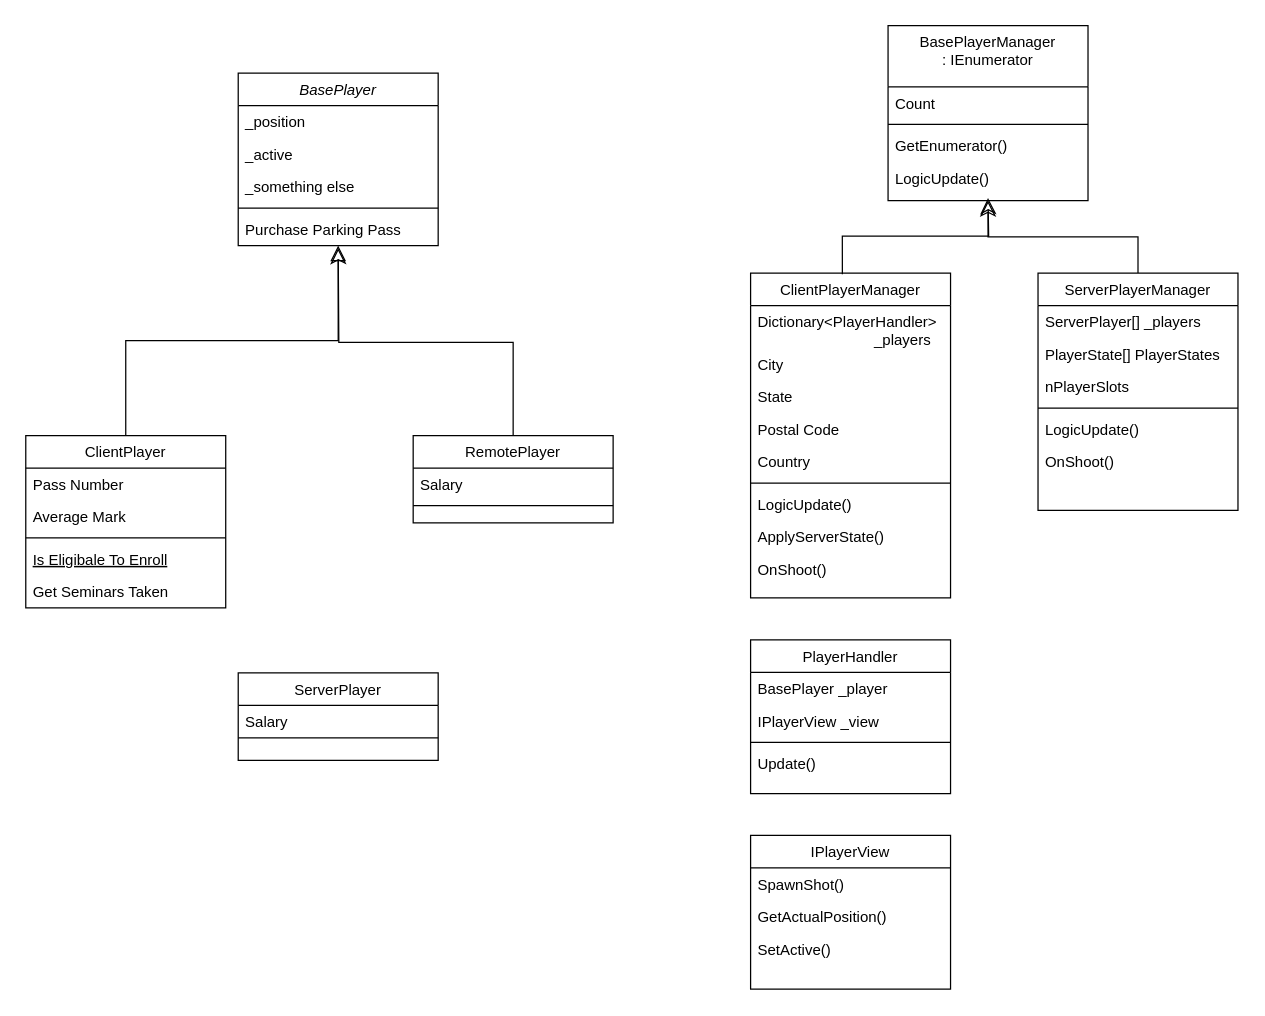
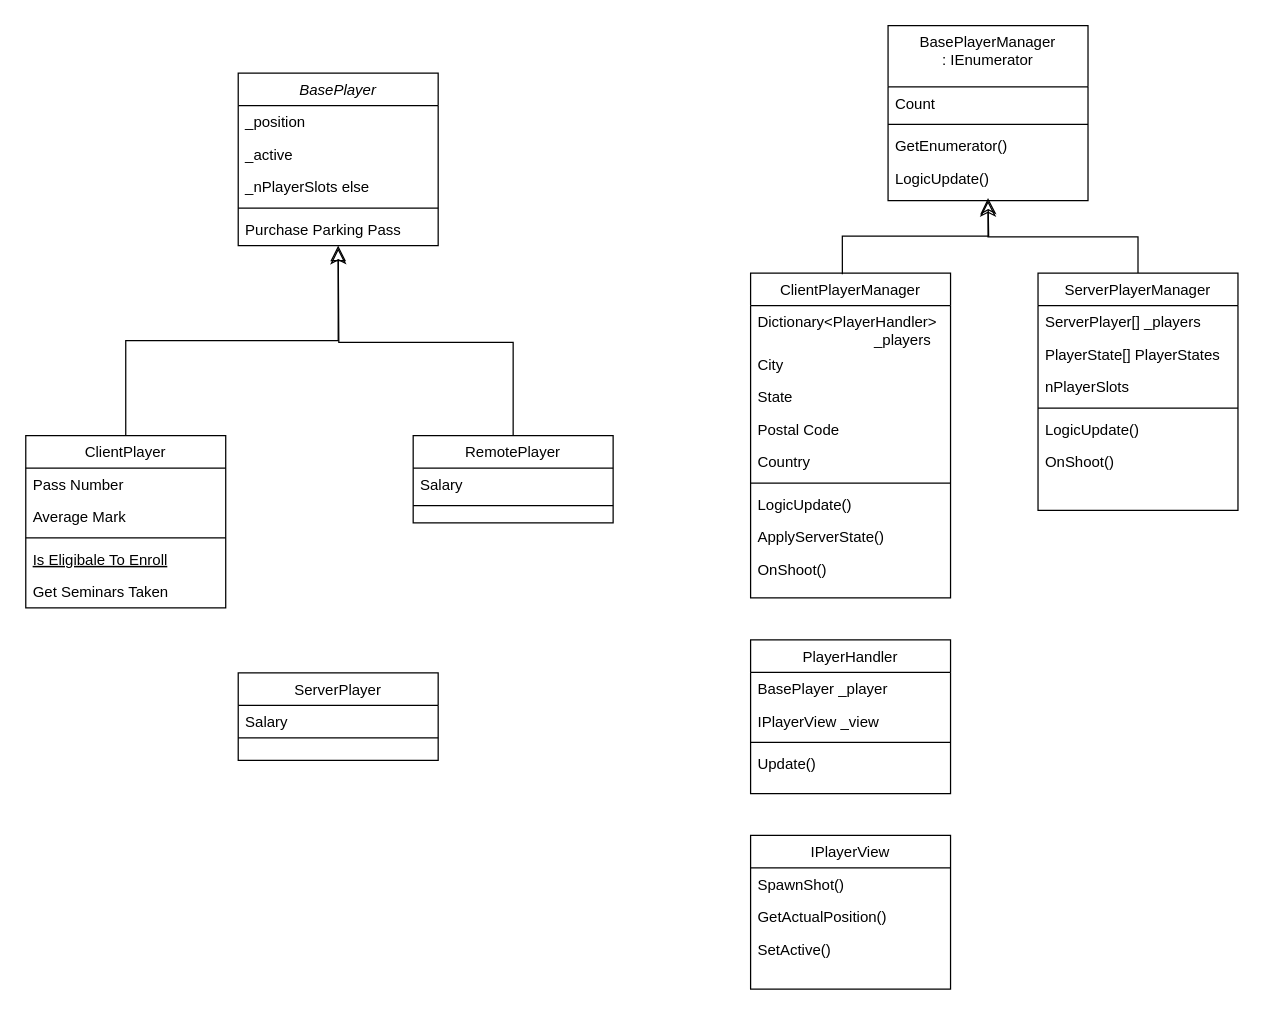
- <mxCell id="5" value="_something else" style="text;align=left;verticalAlign=top;spacingLeft=4;spacingRight=4;overflow=hidden;rotatable=0;points=[[0,0.5],[1,0.5]];portConstraint=eastwest;rounded=0;shadow=0;html=0;" parent="2" vertex="1"><mxGeometry y="78" width="160" height="26" as="geometry" /></mxCell>
+ <mxCell id="5" value="_nPlayerSlots else" style="text;align=left;verticalAlign=top;spacingLeft=4;spacingRight=4;overflow=hidden;rotatable=0;points=[[0,0.5],[1,0.5]];portConstraint=eastwest;rounded=0;shadow=0;html=0;" parent="2" vertex="1"><mxGeometry y="78" width="160" height="26" as="geometry" /></mxCell>
